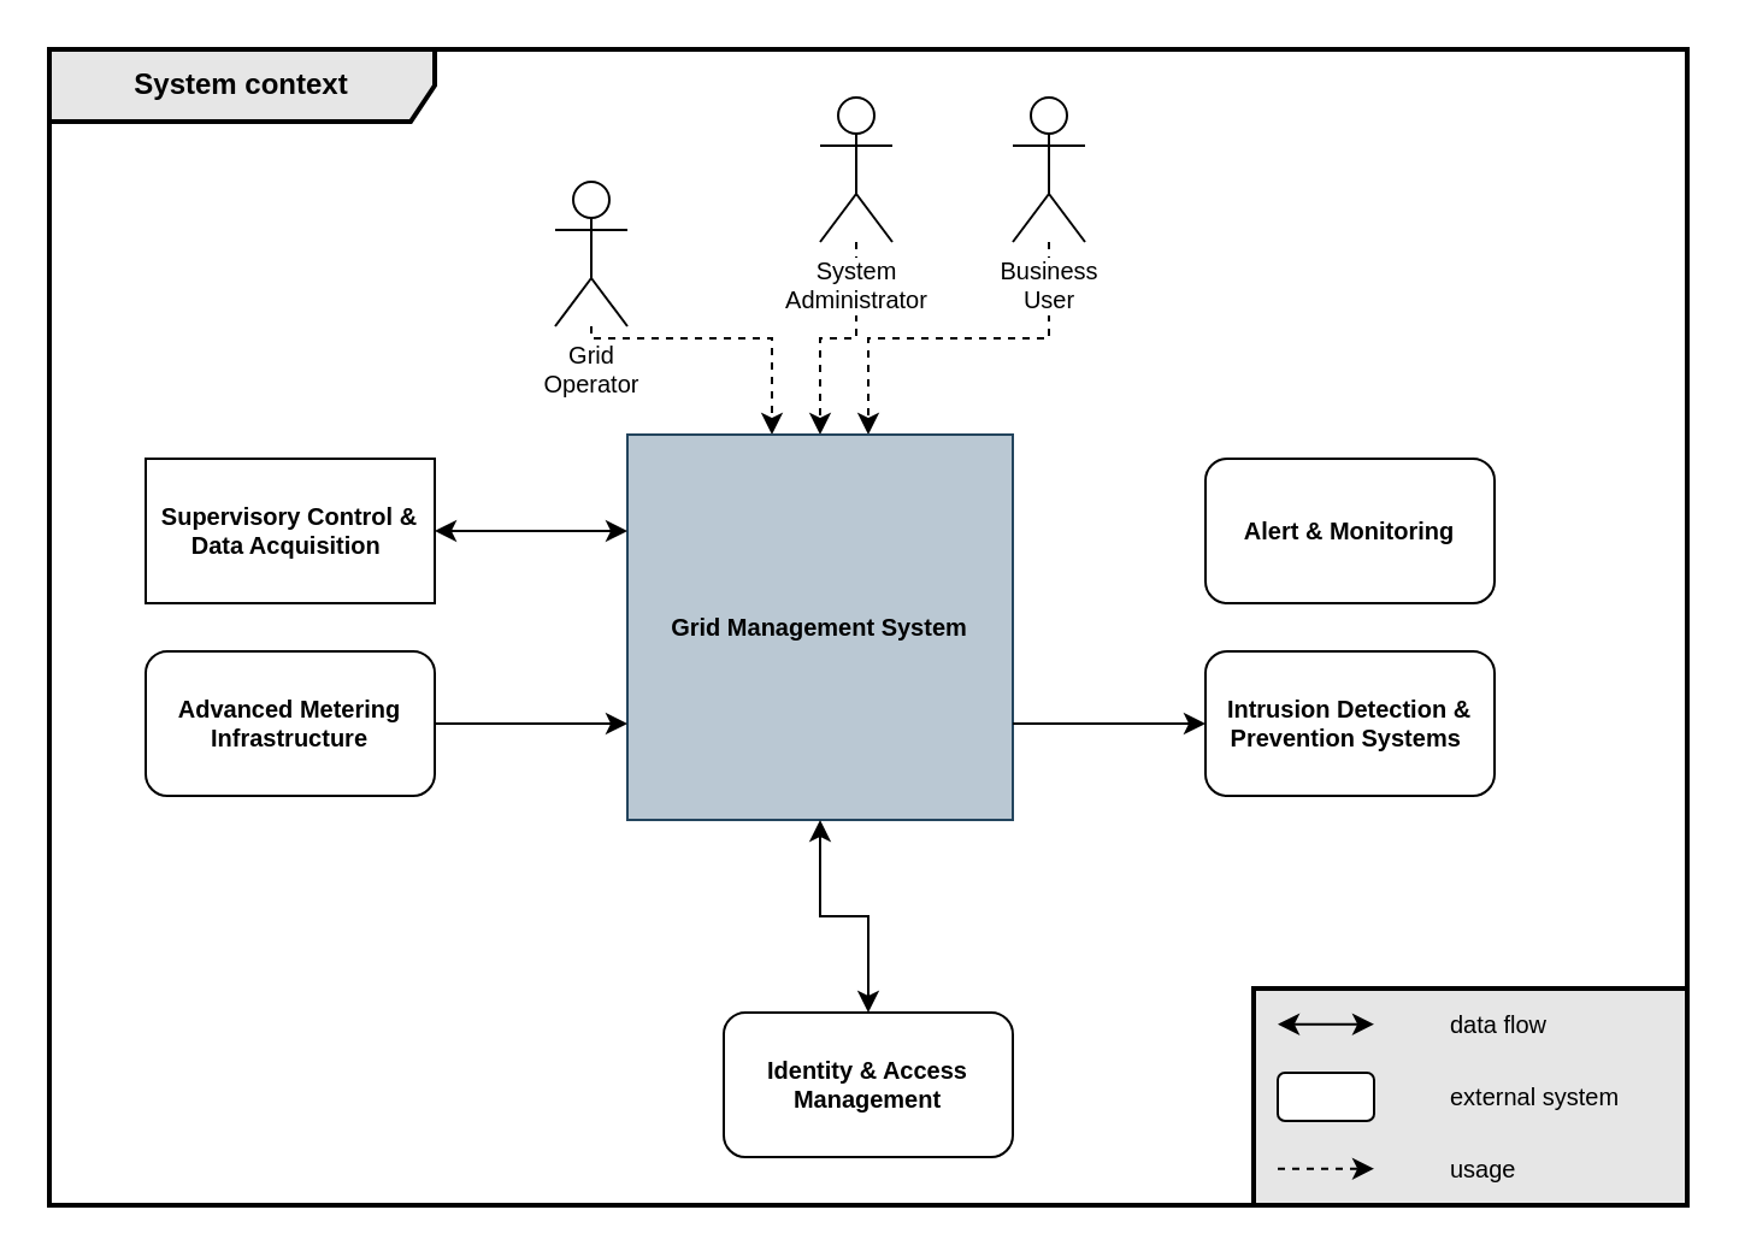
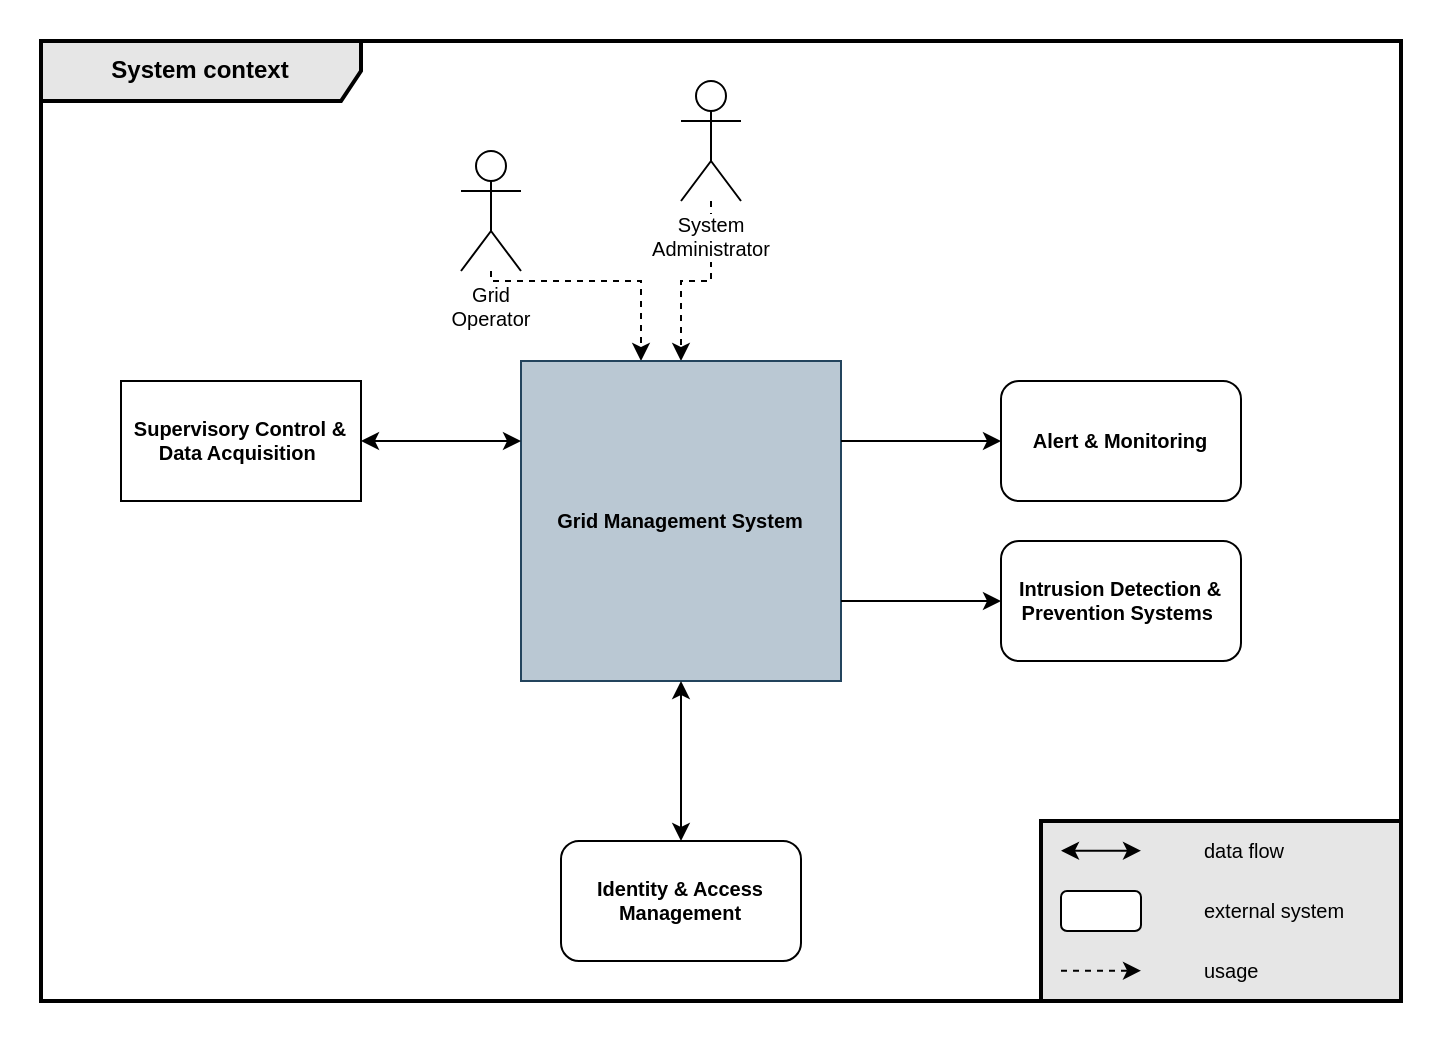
- <mxCell id="15" value="Business&lt;br style=&quot;font-size: 10px;&quot;&gt;User" style="shape=umlActor;verticalLabelPosition=bottom;verticalAlign=top;html=1;outlineConnect=0;labelBackgroundColor=default;fontSize=10;" parent="1" vertex="1"><mxGeometry x="420" y="40" width="30" height="60" as="geometry" /></mxCell>
- <mxCell id="14" style="edgeStyle=orthogonalEdgeStyle;rounded=0;orthogonalLoop=1;jettySize=auto;html=1;dashed=1;entryX=0.625;entryY=0;entryDx=0;entryDy=0;entryPerimeter=0;" parent="1" source="15" target="16" edge="1"><mxGeometry relative="1" as="geometry"><mxPoint x="360" y="170" as="targetPoint" /><Array as="points"><mxPoint x="435" y="140" /><mxPoint x="360" y="140" /></Array></mxGeometry></mxCell>
+ <mxCell id="23" style="edgeStyle=orthogonalEdgeStyle;rounded=0;orthogonalLoop=1;jettySize=auto;html=1;entryX=1;entryY=0.25;entryDx=0;entryDy=0;startArrow=classic;startFill=1;endArrow=none;endFill=0;" parent="1" source="24" target="16" edge="1"><mxGeometry relative="1" as="geometry" /></mxCell>
- <mxCell id="20" value="&lt;span class=&quot;notion-enable-hover&quot; data-token-index=&quot;0&quot; style=&quot;font-weight: 600; font-size: 10px;&quot;&gt;Advanced Metering Infrastructure&lt;/span&gt;" style="rounded=1;whiteSpace=wrap;html=1;fontSize=10;" parent="1" vertex="1"><mxGeometry x="60" y="270" width="120" height="60" as="geometry" /></mxCell>
- <mxCell id="19" style="edgeStyle=orthogonalEdgeStyle;rounded=0;orthogonalLoop=1;jettySize=auto;html=1;entryX=0;entryY=0.75;entryDx=0;entryDy=0;" parent="1" source="20" target="16" edge="1"><mxGeometry relative="1" as="geometry" /></mxCell>
- <mxCell id="26" value="&lt;span class=&quot;notion-enable-hover&quot; data-token-index=&quot;0&quot; style=&quot;font-weight: 600; font-size: 10px;&quot;&gt;Identity &amp;amp; Access Management&lt;/span&gt;" style="rounded=1;whiteSpace=wrap;html=1;fontSize=10;" parent="1" vertex="1"><mxGeometry x="300" y="420" width="120" height="60" as="geometry" /></mxCell>
+ <mxCell id="26" value="&lt;span class=&quot;notion-enable-hover&quot; data-token-index=&quot;0&quot; style=&quot;font-weight: 600; font-size: 10px;&quot;&gt;Identity &amp;amp; Access Management&lt;/span&gt;" style="rounded=1;whiteSpace=wrap;html=1;fontSize=10;" parent="1" vertex="1"><mxGeometry x="280" y="420" width="120" height="60" as="geometry" /></mxCell>
